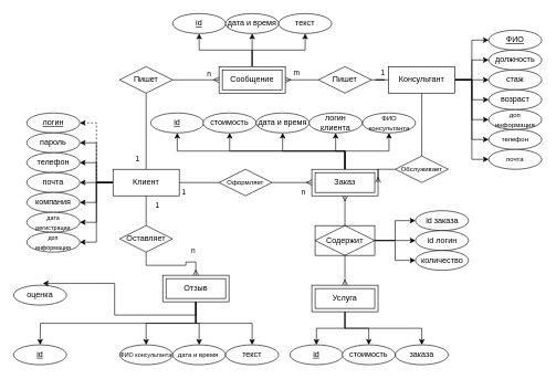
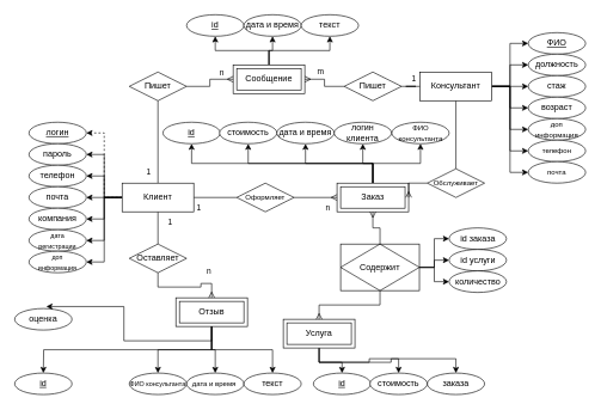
- <mxCell id="41" value="Сообщение" style="shape=ext;margin=3;double=1;whiteSpace=wrap;html=1;align=center;" parent="1" vertex="1"><mxGeometry x="330" y="100" width="100" height="40" as="geometry" /></mxCell>
+ <mxCell id="41" value="Сообщение" style="shape=ext;margin=3;double=1;whiteSpace=wrap;html=1;align=center;" parent="1" vertex="1"><mxGeometry x="325" y="90" width="100" height="40" as="geometry" /></mxCell>
- <mxCell id="80" value="Содержит" style="shape=associativeEntity;whiteSpace=wrap;html=1;align=center;" parent="1" vertex="1"><mxGeometry x="475" y="340" width="90" height="45" as="geometry" /></mxCell>
+ <mxCell id="80" value="Содержит" style="shape=associativeEntity;whiteSpace=wrap;html=1;align=center;" parent="1" vertex="1"><mxGeometry x="475" y="340" width="110" height="65" as="geometry" /></mxCell>
- <mxCell id="85" value="id логин" style="ellipse;whiteSpace=wrap;html=1;align=center;" parent="1" vertex="1"><mxGeometry x="626.5" y="347.5" width="80" height="30" as="geometry" /></mxCell>
+ <mxCell id="85" value="id услуги" style="ellipse;whiteSpace=wrap;html=1;align=center;" parent="1" vertex="1"><mxGeometry x="626.5" y="347.5" width="80" height="30" as="geometry" /></mxCell>
- <mxCell id="31" value="Услуга" style="shape=ext;margin=3;double=1;whiteSpace=wrap;html=1;align=center;" parent="1" vertex="1"><mxGeometry x="470" y="430" width="100" height="40" as="geometry" /></mxCell>
+ <mxCell id="31" value="Услуга" style="shape=ext;margin=3;double=1;whiteSpace=wrap;html=1;align=center;" parent="1" vertex="1"><mxGeometry x="395" y="445" width="100" height="40" as="geometry" /></mxCell>
